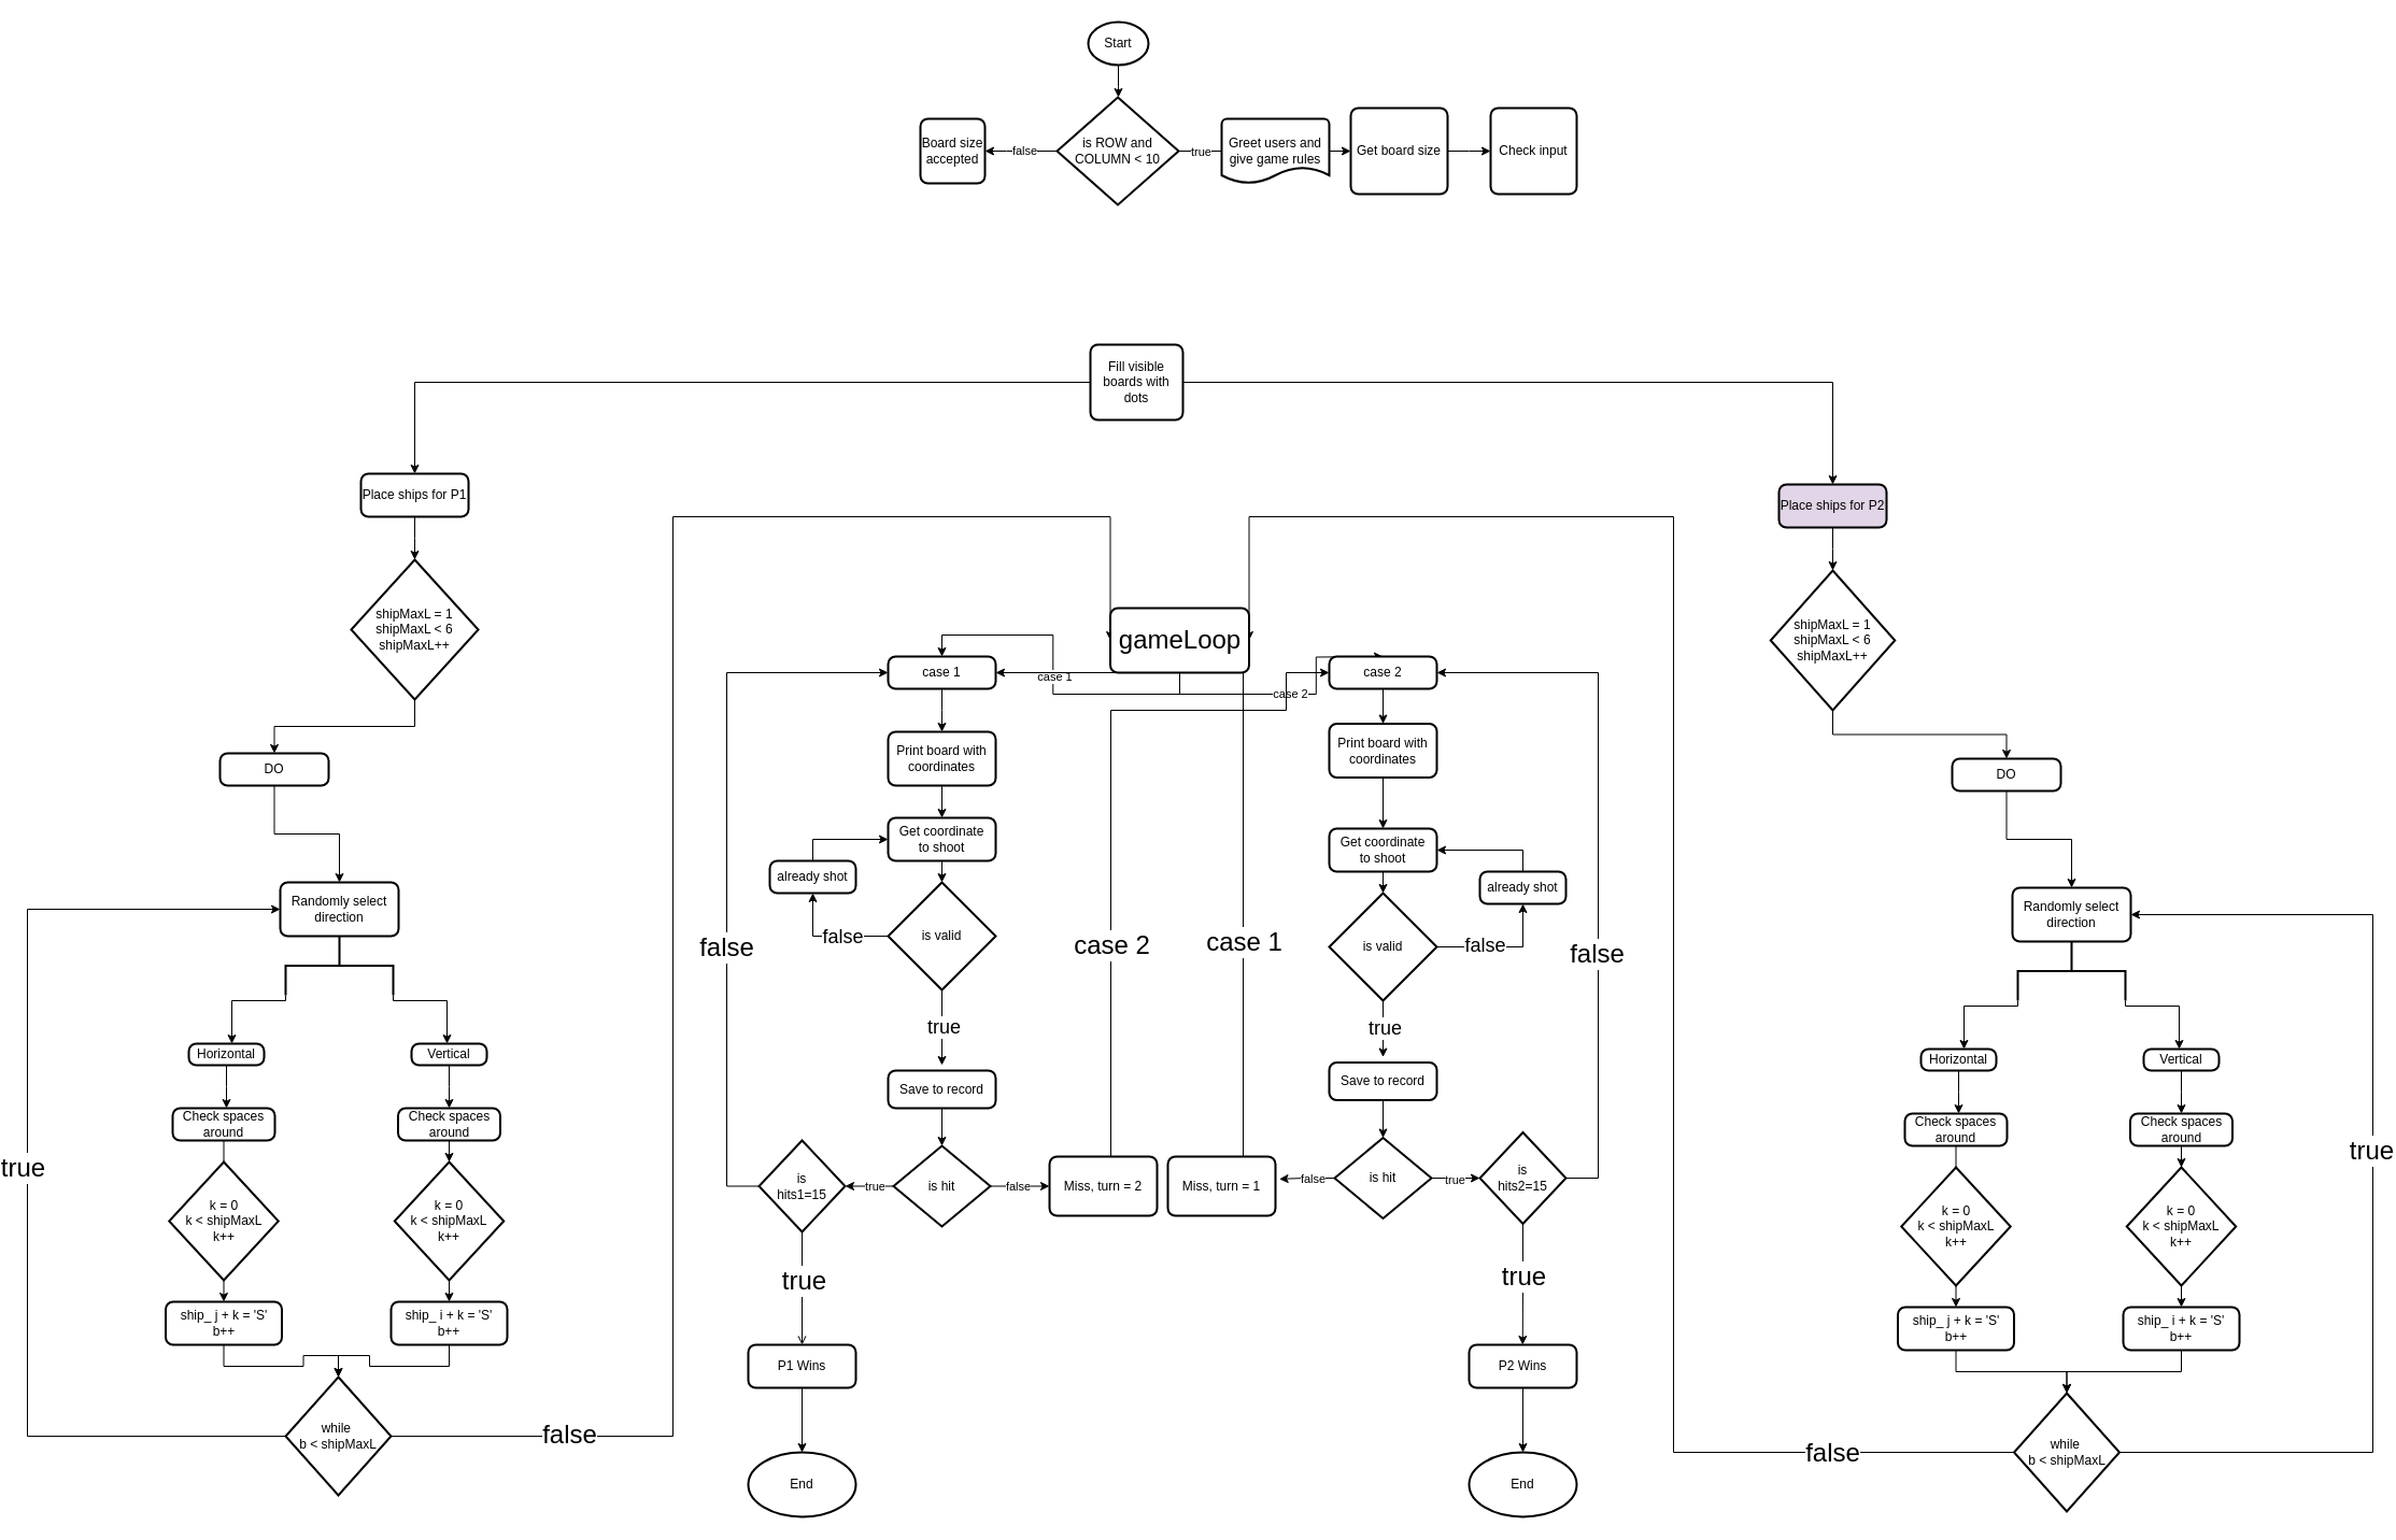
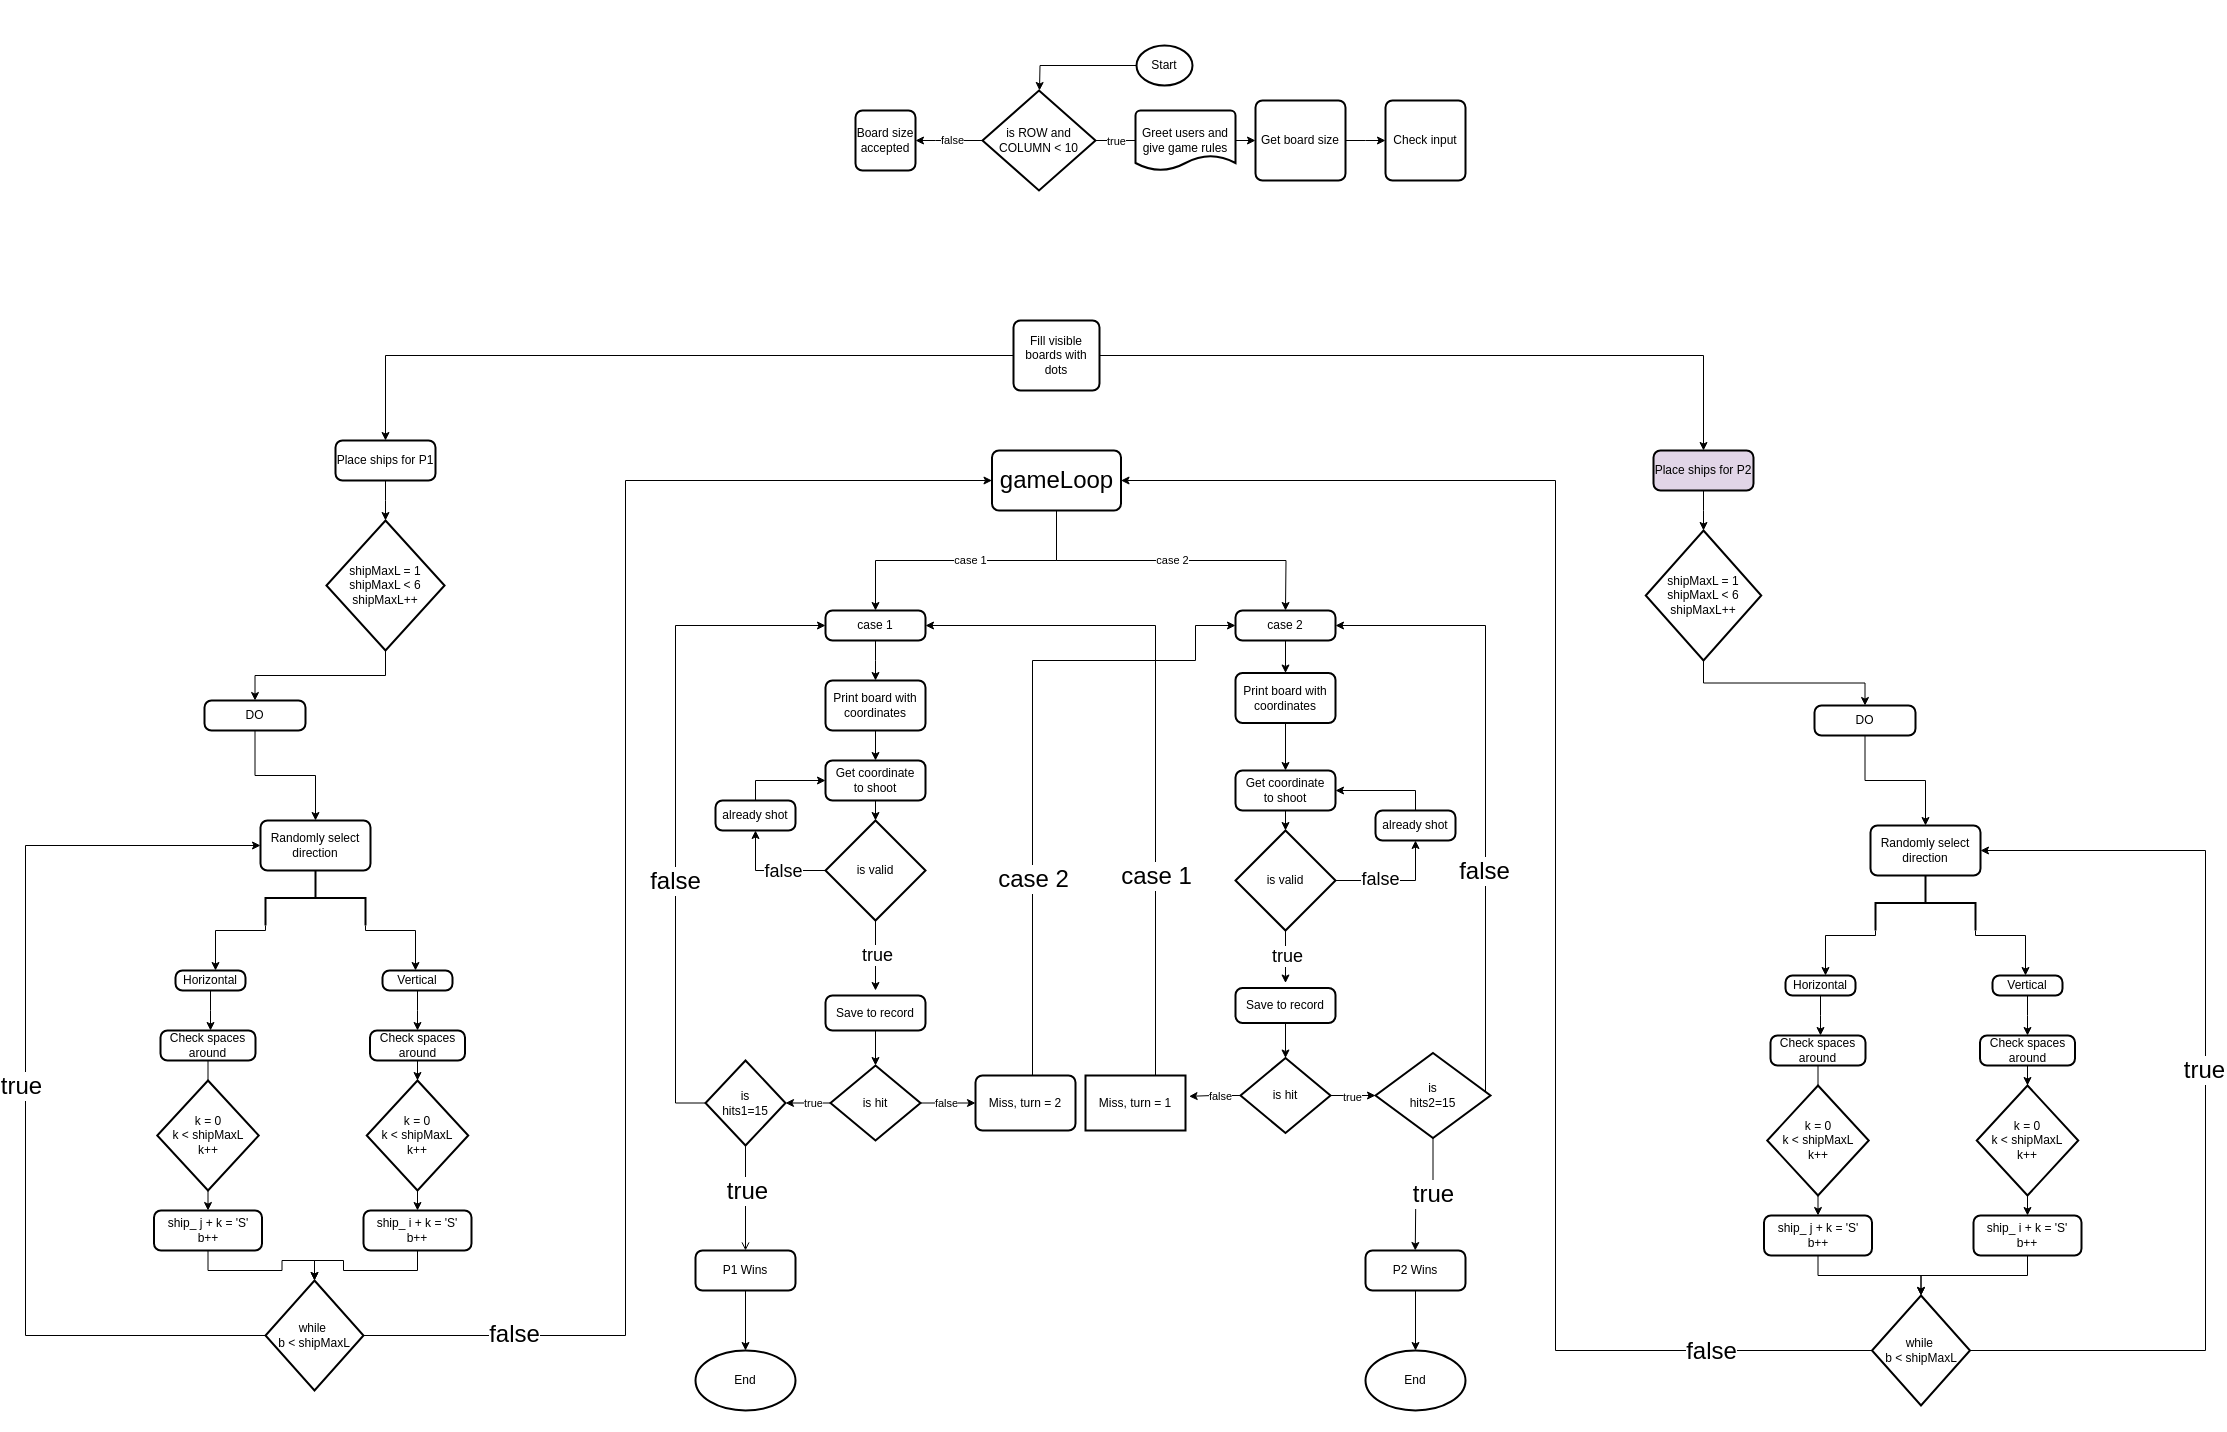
- <mxCell id="3" value="Start" style="strokeWidth=2;html=1;shape=mxgraph.flowchart.start_1;whiteSpace=wrap;" vertex="1" parent="1"><mxGeometry x="1006" y="20" width="56" height="40" as="geometry" /></mxCell>
+ <mxCell id="3" value="Start" style="strokeWidth=2;html=1;shape=mxgraph.flowchart.start_1;whiteSpace=wrap;" vertex="1" parent="1"><mxGeometry x="1131" y="45" width="56" height="40" as="geometry" /></mxCell>
- <mxCell id="85" value="&lt;font style=&quot;font-size: 24px;&quot;&gt;gameLoop&lt;/font&gt;" style="rounded=1;whiteSpace=wrap;html=1;absoluteArcSize=1;arcSize=14;strokeWidth=2;" vertex="1" parent="1"><mxGeometry x="1026.5" y="565" width="129" height="60" as="geometry" /></mxCell>
+ <mxCell id="85" value="&lt;font style=&quot;font-size: 24px;&quot;&gt;gameLoop&lt;/font&gt;" style="rounded=1;whiteSpace=wrap;html=1;absoluteArcSize=1;arcSize=14;strokeWidth=2;" vertex="1" parent="1"><mxGeometry x="986.5" y="450" width="129" height="60" as="geometry" /></mxCell>
- <mxCell id="138" value="is&lt;br&gt;hits2=15" style="strokeWidth=2;html=1;shape=mxgraph.flowchart.decision;whiteSpace=wrap;" vertex="1" parent="1"><mxGeometry x="1370" y="1052.5" width="80" height="85" as="geometry" /></mxCell>
+ <mxCell id="138" value="is&lt;br&gt;hits2=15" style="strokeWidth=2;html=1;shape=mxgraph.flowchart.decision;whiteSpace=wrap;" vertex="1" parent="1"><mxGeometry x="1370" y="1052.5" width="115" height="85" as="geometry" /></mxCell>
- <mxCell id="119" value="Miss, turn = 1" style="rounded=1;whiteSpace=wrap;html=1;absoluteArcSize=1;arcSize=14;strokeWidth=2;" vertex="1" parent="1"><mxGeometry x="1080" y="1075" width="100" height="55" as="geometry" /></mxCell>
+ <mxCell id="119" value="Miss, turn = 1" style="whiteSpace=wrap;html=1;absoluteArcSize=1;arcSize=14;strokeWidth=2;rounded=0;" vertex="1" parent="1"><mxGeometry x="1080" y="1075" width="100" height="55" as="geometry" /></mxCell>
